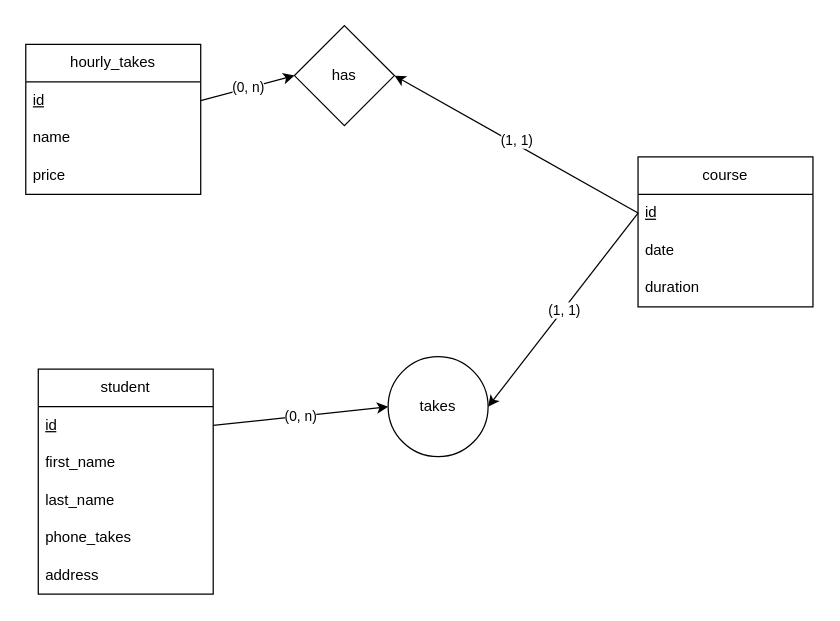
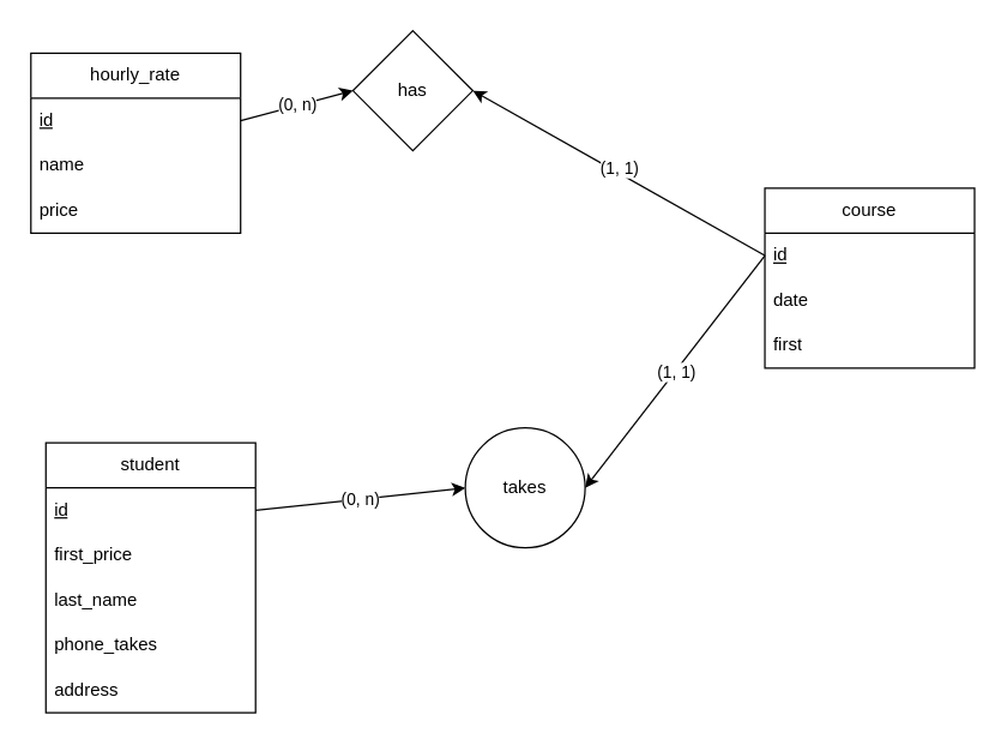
- <mxCell id="8" value="hourly_takes" style="swimlane;fontStyle=0;childLayout=stackLayout;horizontal=1;startSize=30;horizontalStack=0;resizeParent=1;resizeParentMax=0;resizeLast=0;collapsible=1;marginBottom=0;whiteSpace=wrap;html=1;" vertex="1" parent="1"><mxGeometry x="20" y="35" width="140" height="120" as="geometry" /></mxCell>
+ <mxCell id="8" value="hourly_rate" style="swimlane;fontStyle=0;childLayout=stackLayout;horizontal=1;startSize=30;horizontalStack=0;resizeParent=1;resizeParentMax=0;resizeLast=0;collapsible=1;marginBottom=0;whiteSpace=wrap;html=1;" vertex="1" parent="1"><mxGeometry x="20" y="35" width="140" height="120" as="geometry" /></mxCell>
- <mxCell id="15" value="duration" style="text;strokeColor=none;fillColor=none;align=left;verticalAlign=middle;spacingLeft=4;spacingRight=4;overflow=hidden;points=[[0,0.5],[1,0.5]];portConstraint=eastwest;rotatable=0;whiteSpace=wrap;html=1;" vertex="1" parent="12"><mxGeometry y="90" width="140" height="30" as="geometry" /></mxCell>
+ <mxCell id="15" value="first" style="text;strokeColor=none;fillColor=none;align=left;verticalAlign=middle;spacingLeft=4;spacingRight=4;overflow=hidden;points=[[0,0.5],[1,0.5]];portConstraint=eastwest;rotatable=0;whiteSpace=wrap;html=1;" vertex="1" parent="12"><mxGeometry y="90" width="140" height="30" as="geometry" /></mxCell>
- <mxCell id="4" value="first_name" style="text;strokeColor=none;fillColor=none;align=left;verticalAlign=middle;spacingLeft=4;spacingRight=4;overflow=hidden;points=[[0,0.5],[1,0.5]];portConstraint=eastwest;rotatable=0;whiteSpace=wrap;html=1;" vertex="1" parent="2"><mxGeometry y="60" width="140" height="30" as="geometry" /></mxCell>
+ <mxCell id="4" value="first_price" style="text;strokeColor=none;fillColor=none;align=left;verticalAlign=middle;spacingLeft=4;spacingRight=4;overflow=hidden;points=[[0,0.5],[1,0.5]];portConstraint=eastwest;rotatable=0;whiteSpace=wrap;html=1;" vertex="1" parent="2"><mxGeometry y="60" width="140" height="30" as="geometry" /></mxCell>
